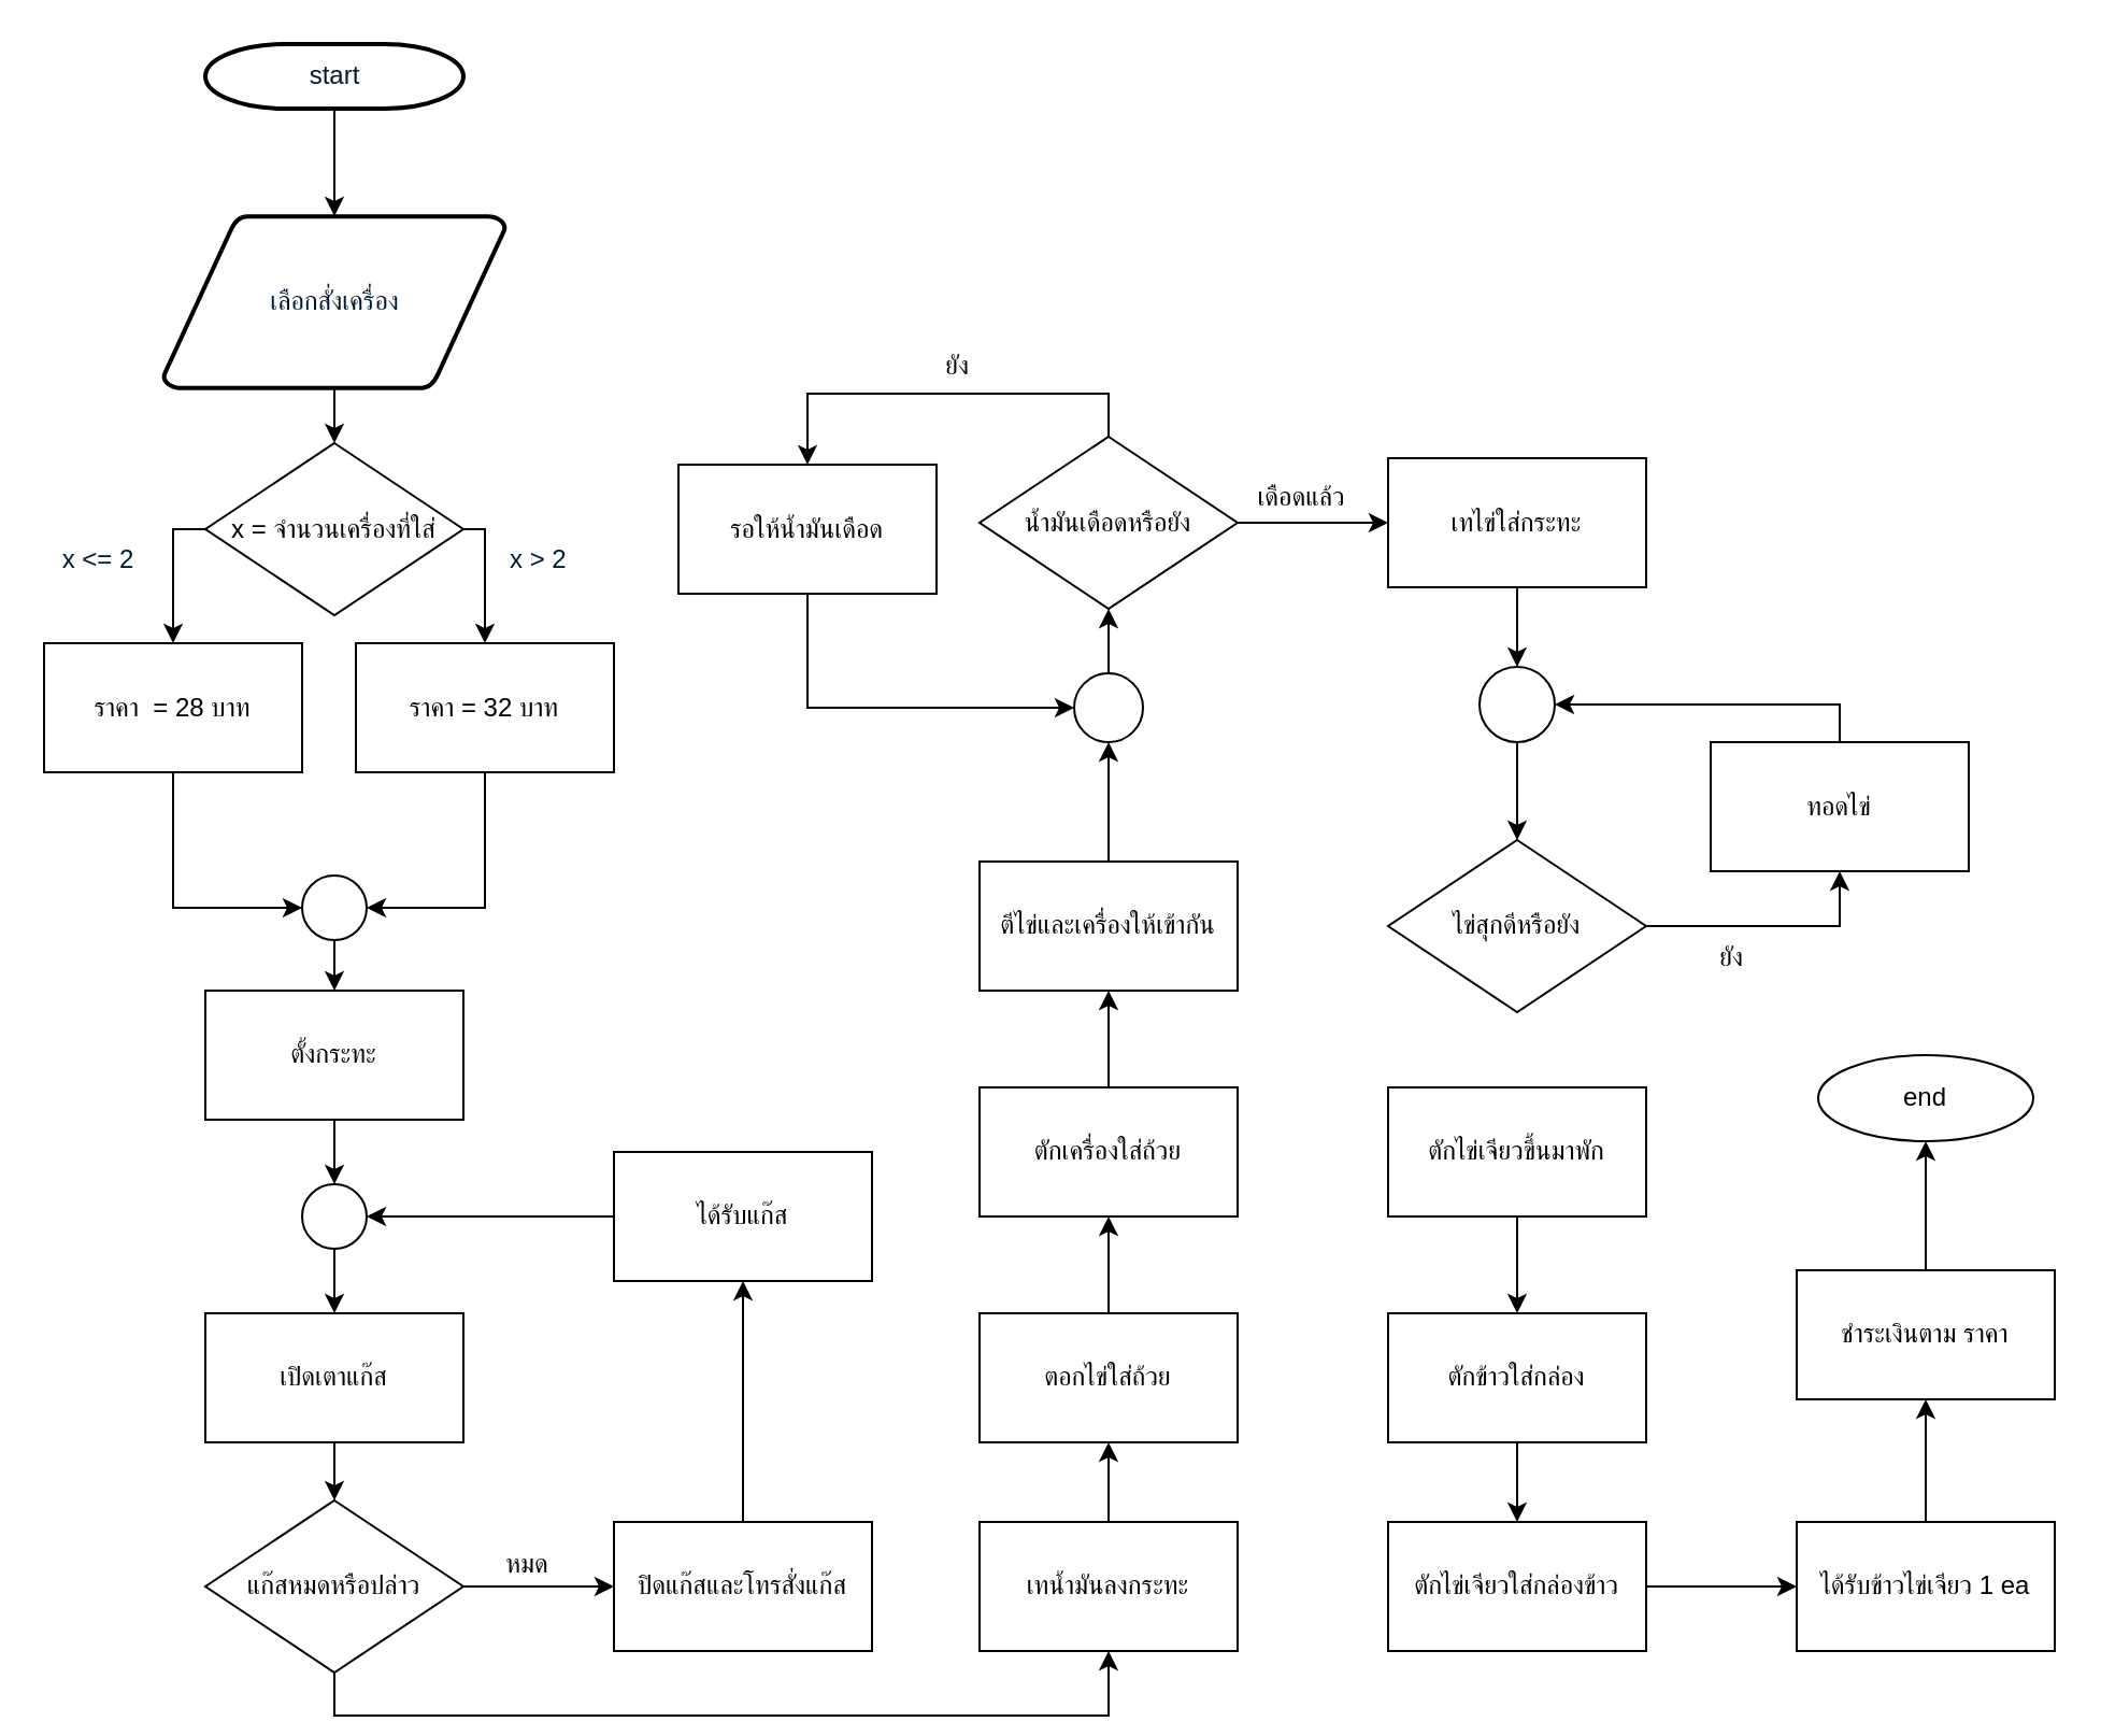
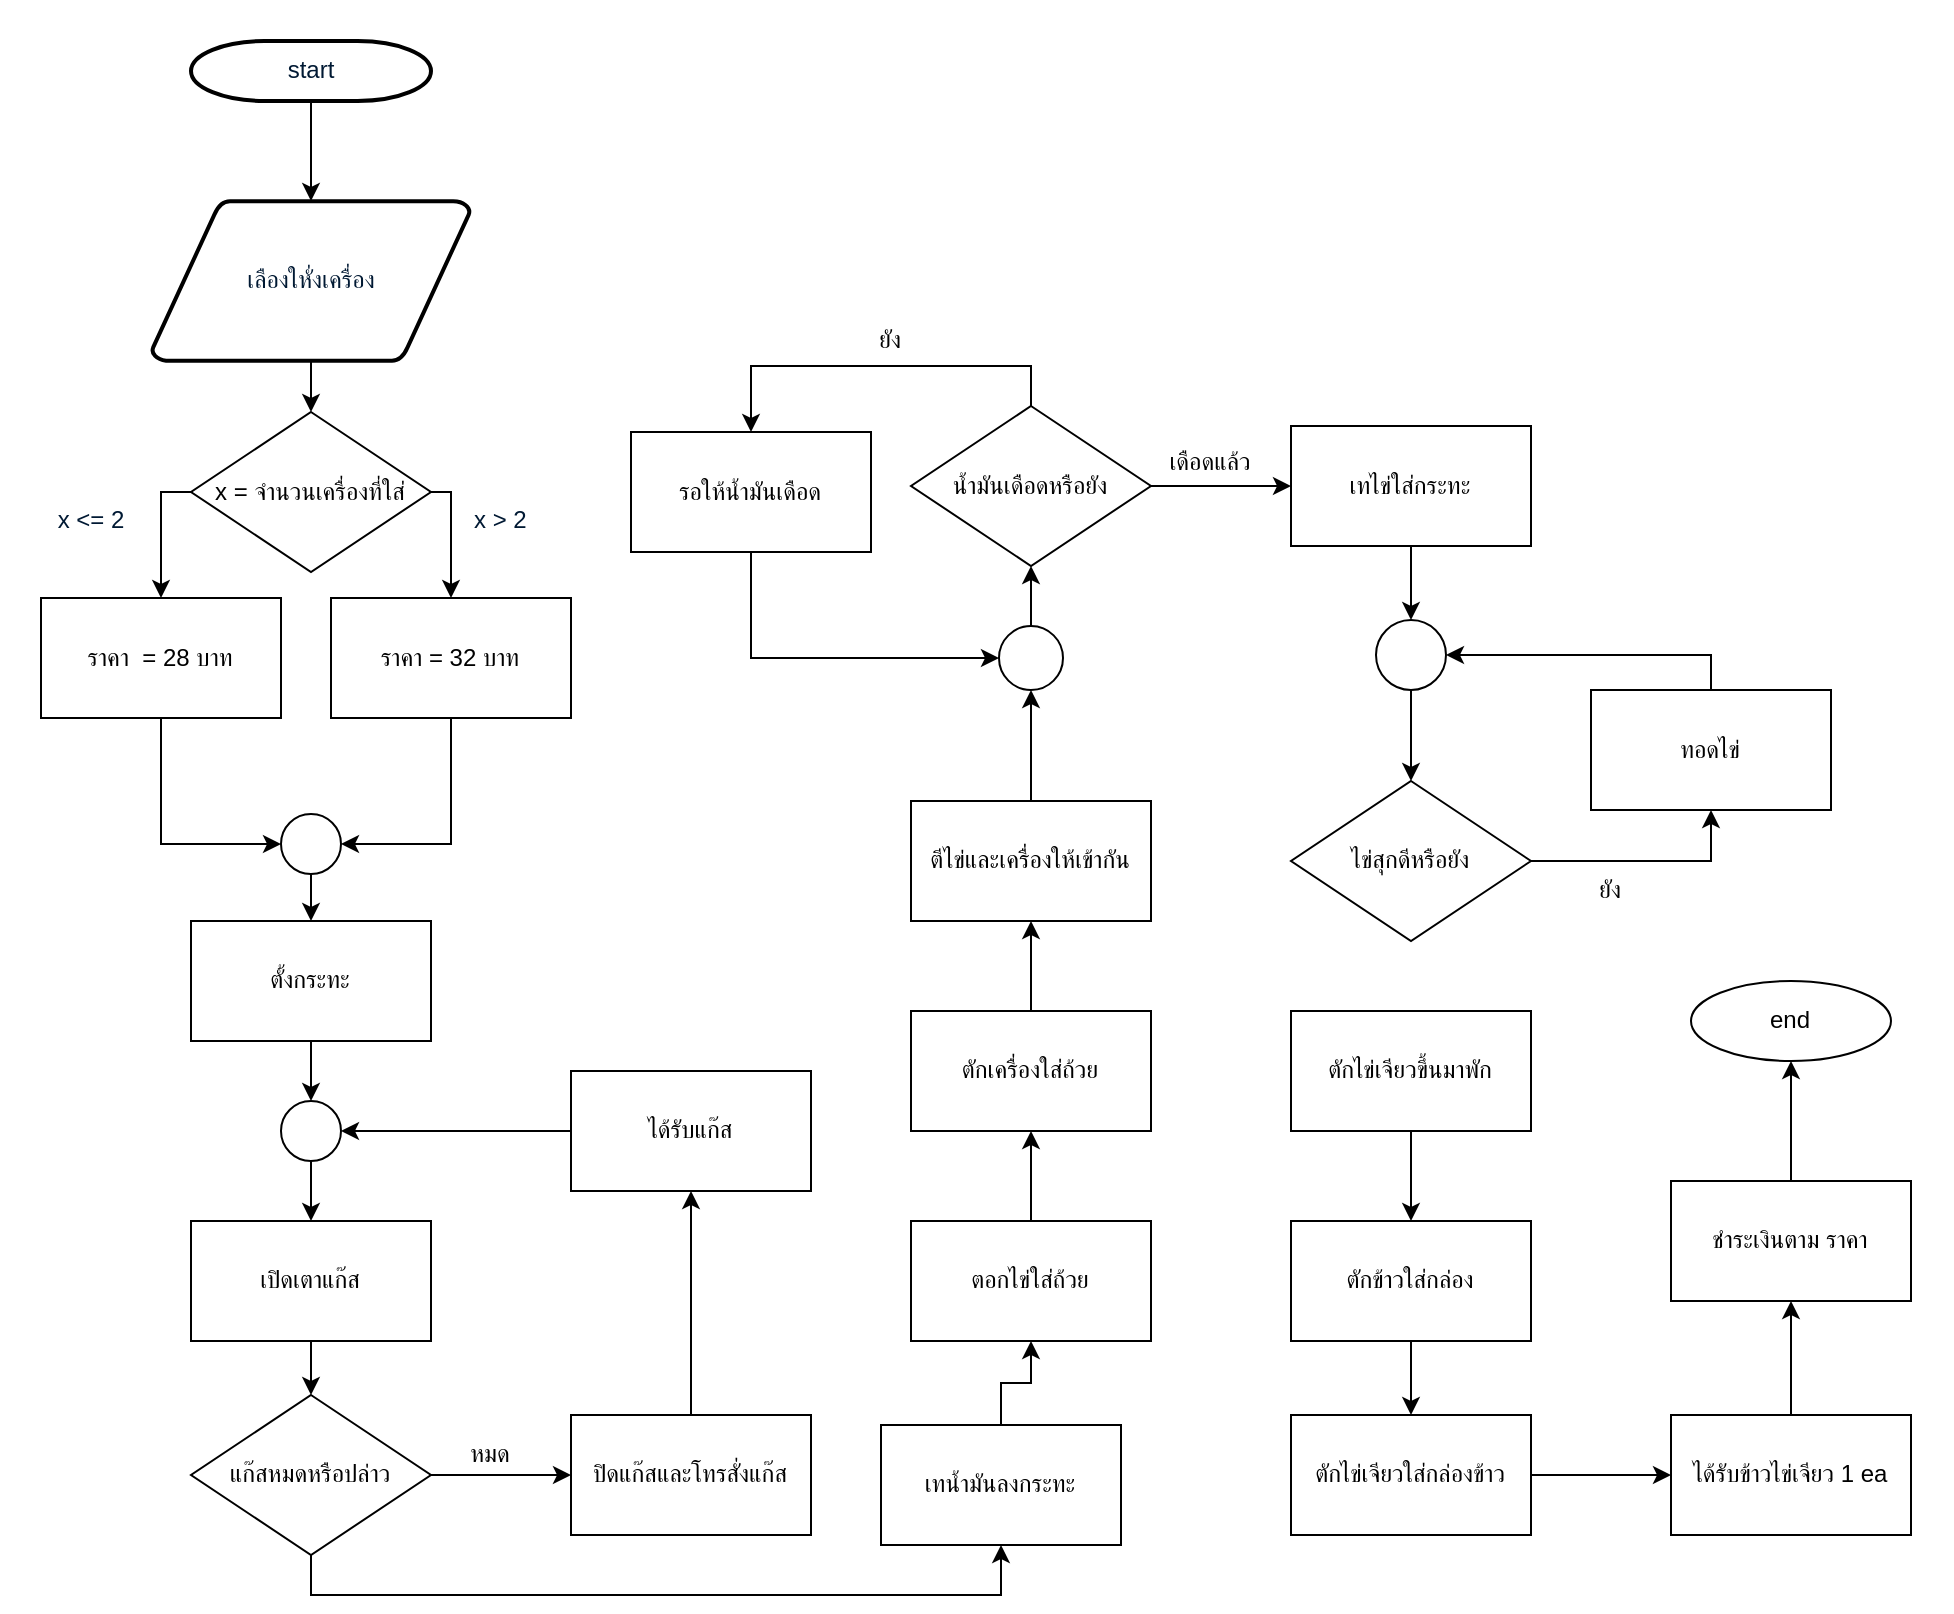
- <mxCell id="5" value="เลือกสั่งเครื่อง" style="shape=mxgraph.flowchart.data;fillColor=#FFFFFF;strokeColor=#000000;strokeWidth=2;gradientColor=none;gradientDirection=north;fontColor=#001933;fontStyle=0;html=1;" parent="1" vertex="1"><mxGeometry x="75.5" y="100" width="159" height="80" as="geometry" /></mxCell>
+ <mxCell id="5" value="เลืองใหั่งเครื่อง" style="shape=mxgraph.flowchart.data;fillColor=#FFFFFF;strokeColor=#000000;strokeWidth=2;gradientColor=none;gradientDirection=north;fontColor=#001933;fontStyle=0;html=1;" parent="1" vertex="1"><mxGeometry x="75.5" y="100" width="159" height="80" as="geometry" /></mxCell>
- <mxCell id="30" value="เทน้ำมันลงกระทะ" style="rounded=0;whiteSpace=wrap;html=1;" vertex="1" parent="1"><mxGeometry x="455" y="707" width="120" height="60" as="geometry" /></mxCell>
+ <mxCell id="30" value="เทน้ำมันลงกระทะ" style="rounded=0;whiteSpace=wrap;html=1;" vertex="1" parent="1"><mxGeometry x="440" y="712" width="120" height="60" as="geometry" /></mxCell>
